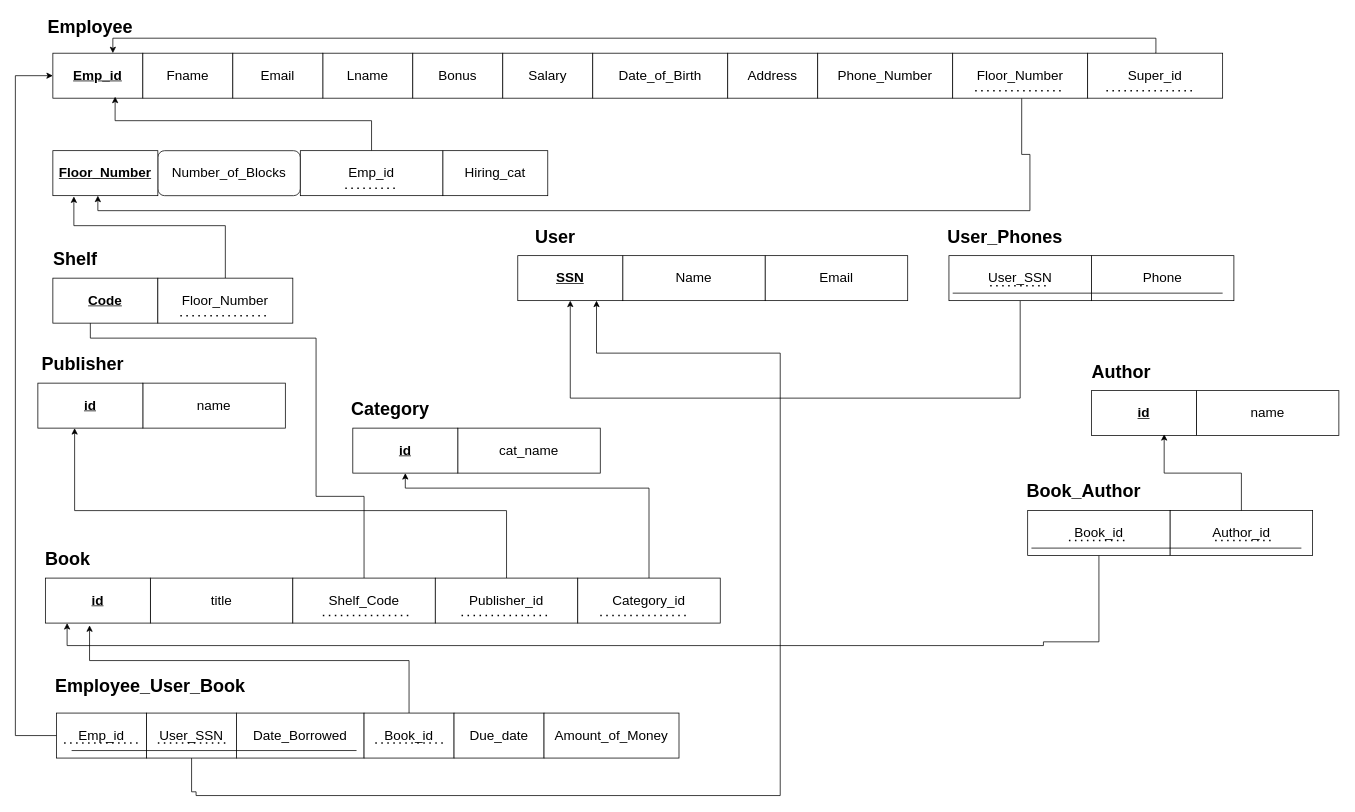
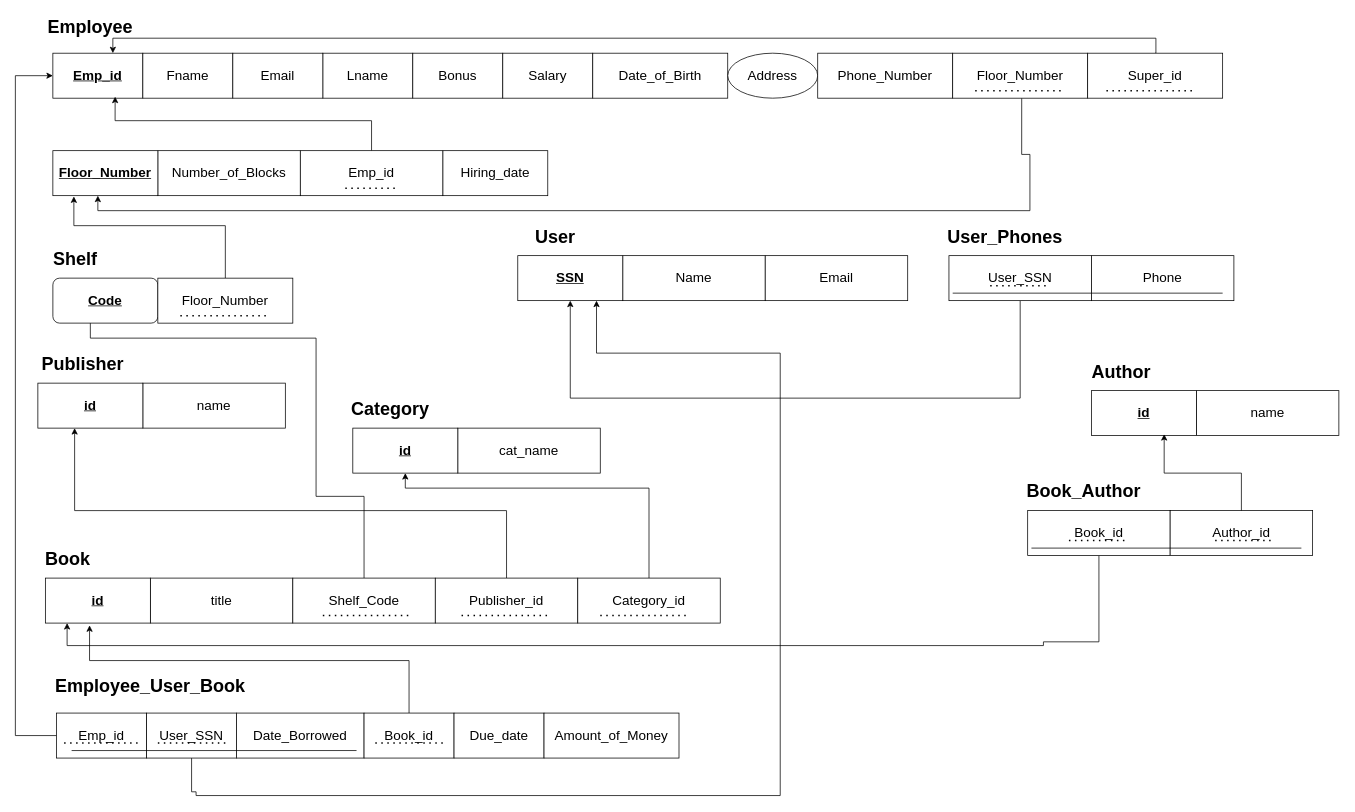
- <mxCell id="10" value="&lt;font style=&quot;font-size: 18px;&quot;&gt;Address&lt;/font&gt;" style="rounded=0;whiteSpace=wrap;html=1;" vertex="1" parent="1"><mxGeometry x="970" y="70" width="120" height="60" as="geometry" /></mxCell>
+ <mxCell id="10" value="&lt;font style=&quot;font-size: 18px;&quot;&gt;Address&lt;/font&gt;" style="ellipse;whiteSpace=wrap;html=1;" vertex="1" parent="1"><mxGeometry x="970" y="70" width="120" height="60" as="geometry" /></mxCell>
- <mxCell id="12" value="&lt;font style=&quot;font-size: 18px;&quot;&gt;Number_of_Blocks&lt;/font&gt;" style="whiteSpace=wrap;html=1;rounded=1;" vertex="1" parent="1"><mxGeometry x="210" y="200" width="190" height="60" as="geometry" /></mxCell>
+ <mxCell id="12" value="&lt;font style=&quot;font-size: 18px;&quot;&gt;Number_of_Blocks&lt;/font&gt;" style="rounded=0;whiteSpace=wrap;html=1;" vertex="1" parent="1"><mxGeometry x="210" y="200" width="190" height="60" as="geometry" /></mxCell>
- <mxCell id="13" value="&lt;font style=&quot;font-size: 18px;&quot;&gt;Hiring_cat&lt;/font&gt;" style="rounded=0;whiteSpace=wrap;html=1;" vertex="1" parent="1"><mxGeometry x="590" y="200" width="140" height="60" as="geometry" /></mxCell>
+ <mxCell id="13" value="&lt;font style=&quot;font-size: 18px;&quot;&gt;Hiring_date&lt;/font&gt;" style="rounded=0;whiteSpace=wrap;html=1;" vertex="1" parent="1"><mxGeometry x="590" y="200" width="140" height="60" as="geometry" /></mxCell>
- <mxCell id="16" value="&lt;font style=&quot;font-size: 18px;&quot;&gt;&lt;u style=&quot;&quot;&gt;&lt;b style=&quot;&quot;&gt;Code&lt;/b&gt;&lt;/u&gt;&lt;/font&gt;" style="rounded=0;whiteSpace=wrap;html=1;" vertex="1" parent="1"><mxGeometry x="70" y="370" width="140" height="60" as="geometry" /></mxCell>
+ <mxCell id="16" value="&lt;font style=&quot;font-size: 18px;&quot;&gt;&lt;u style=&quot;&quot;&gt;&lt;b style=&quot;&quot;&gt;Code&lt;/b&gt;&lt;/u&gt;&lt;/font&gt;" style="whiteSpace=wrap;html=1;rounded=1;" vertex="1" parent="1"><mxGeometry x="70" y="370" width="140" height="60" as="geometry" /></mxCell>
